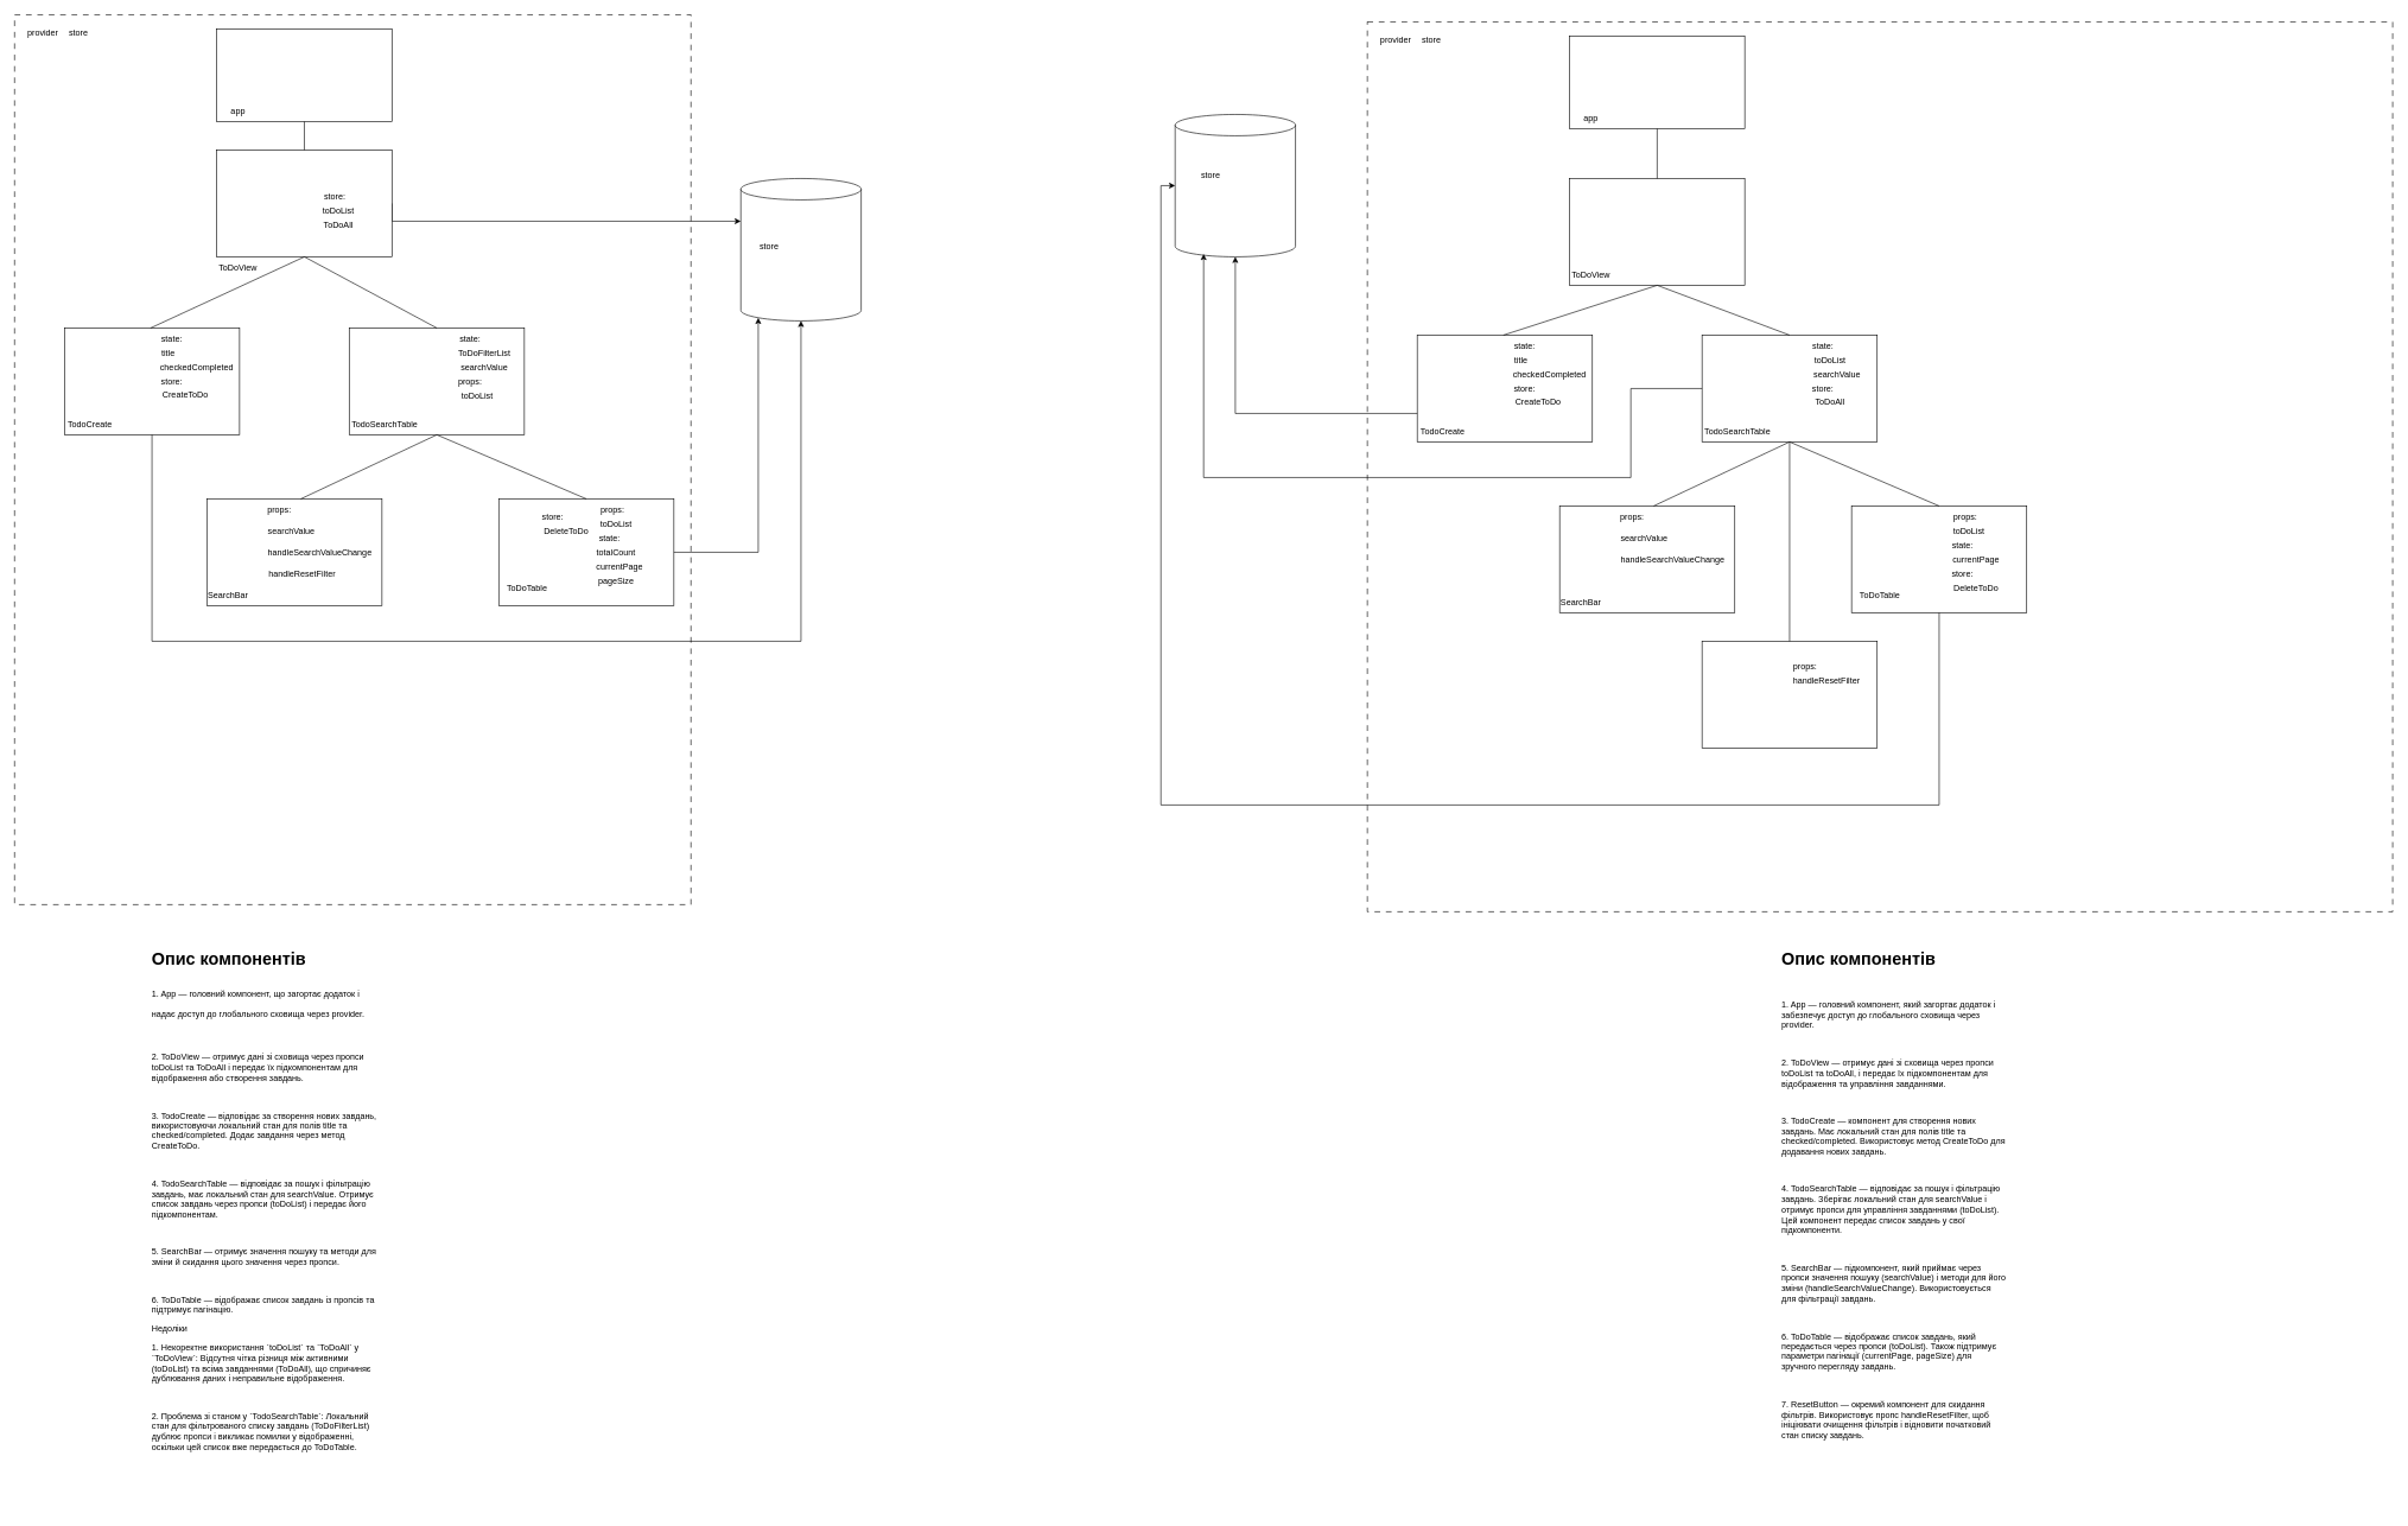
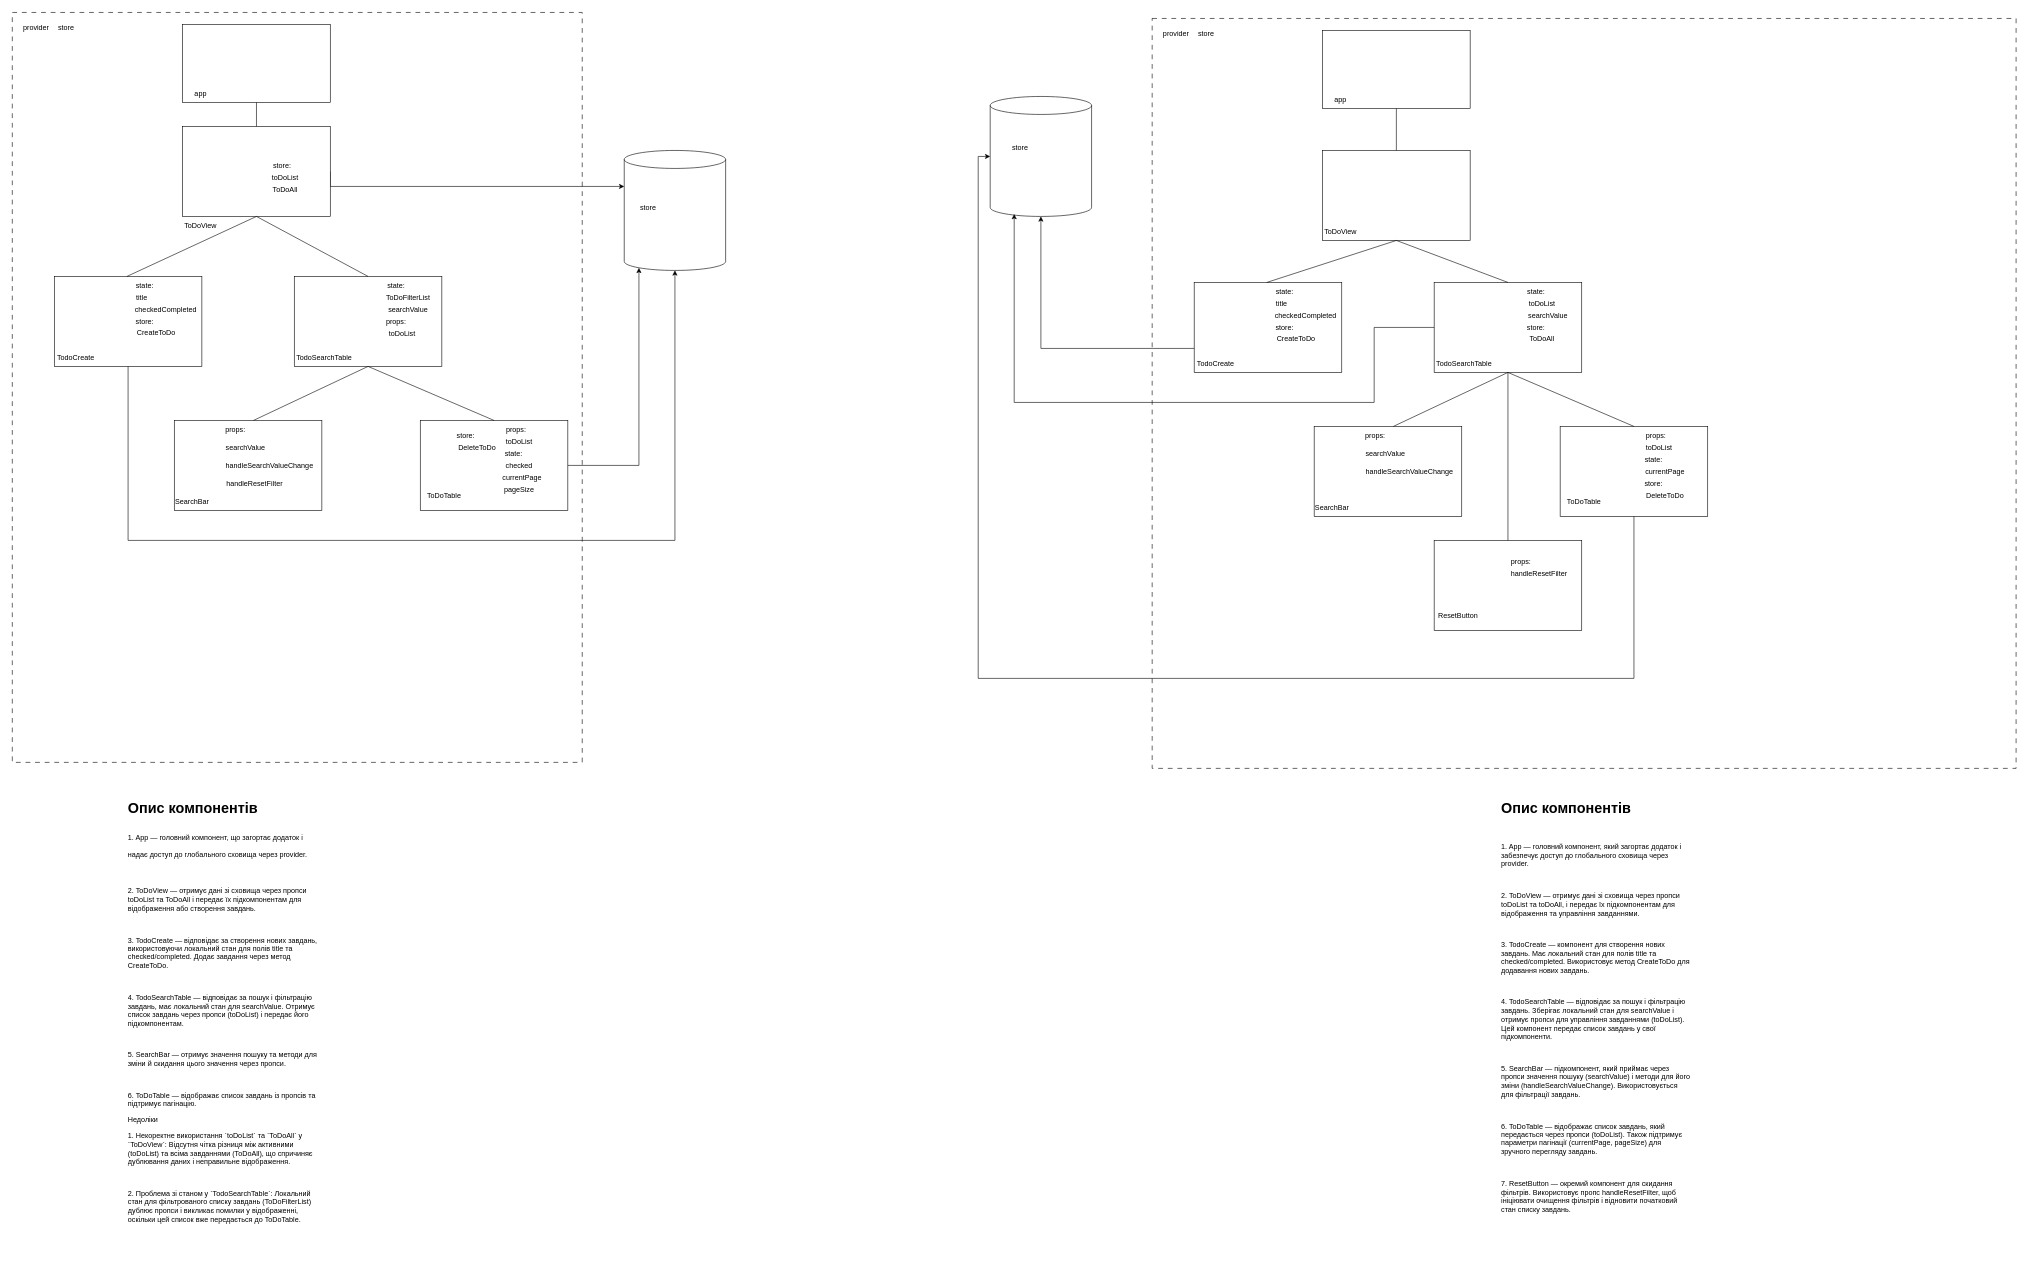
- <mxCell id="33" value="totalCount" style="text;html=1;align=center;verticalAlign=middle;whiteSpace=wrap;rounded=0;" vertex="1" parent="1"><mxGeometry x="830" y="760" width="70" height="30" as="geometry" /></mxCell>
+ <mxCell id="33" value="checked" style="text;html=1;align=center;verticalAlign=middle;whiteSpace=wrap;rounded=0;" vertex="1" parent="1"><mxGeometry x="830" y="760" width="70" height="30" as="geometry" /></mxCell>
+ <mxCell id="94" value="ResetButton" style="text;html=1;align=center;verticalAlign=middle;whiteSpace=wrap;rounded=0;" vertex="1" parent="1"><mxGeometry x="2400" y="1010" width="60" height="30" as="geometry" /></mxCell>
